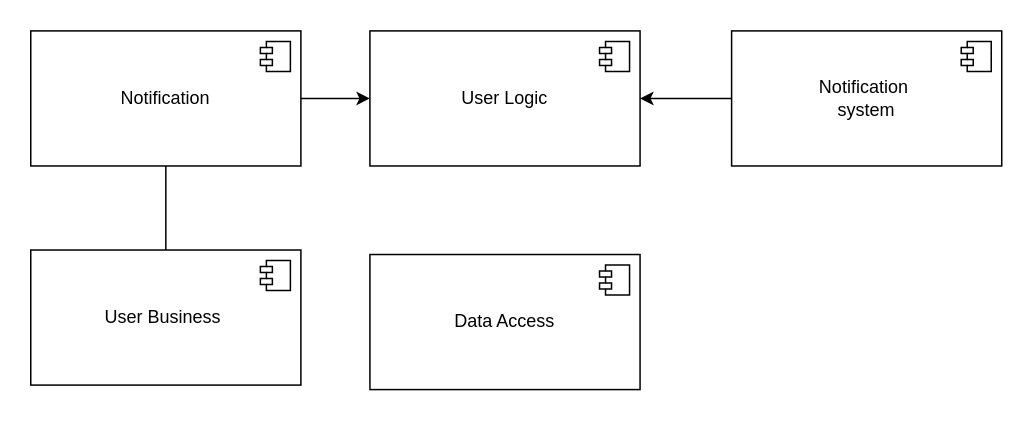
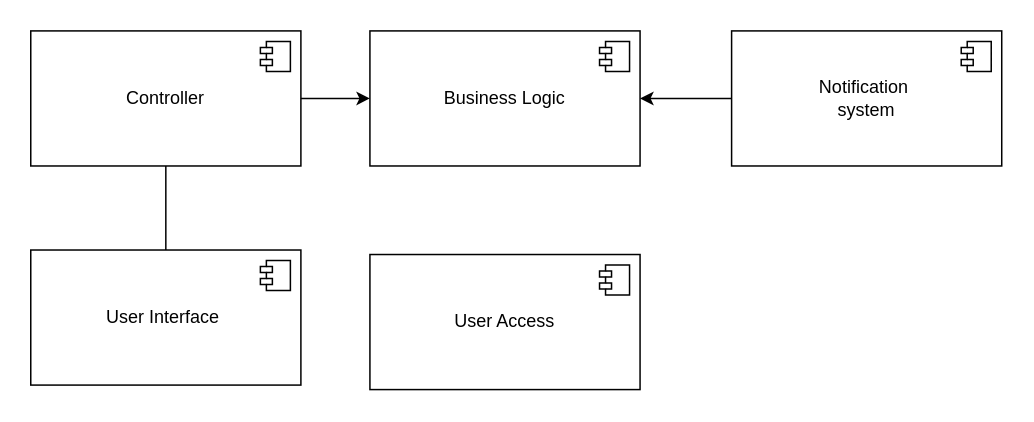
- <mxCell id="11" value="Notification" style="html=1;dropTarget=0;whiteSpace=wrap;" vertex="1" parent="1"><mxGeometry x="20" y="20" width="180" height="90" as="geometry" /></mxCell>
+ <mxCell id="11" value="Controller" style="html=1;dropTarget=0;whiteSpace=wrap;" vertex="1" parent="1"><mxGeometry x="20" y="20" width="180" height="90" as="geometry" /></mxCell>
- <mxCell id="2" value="User Logic" style="html=1;dropTarget=0;whiteSpace=wrap;" vertex="1" parent="1"><mxGeometry x="246" y="20" width="180" height="90" as="geometry" /></mxCell>
+ <mxCell id="2" value="Business Logic" style="html=1;dropTarget=0;whiteSpace=wrap;" vertex="1" parent="1"><mxGeometry x="246" y="20" width="180" height="90" as="geometry" /></mxCell>
- <mxCell id="9" value="User Business&amp;nbsp;" style="html=1;dropTarget=0;whiteSpace=wrap;" vertex="1" parent="1"><mxGeometry x="20" y="166" width="180" height="90" as="geometry" /></mxCell>
+ <mxCell id="9" value="User Interface&amp;nbsp;" style="html=1;dropTarget=0;whiteSpace=wrap;" vertex="1" parent="1"><mxGeometry x="20" y="166" width="180" height="90" as="geometry" /></mxCell>
- <mxCell id="4" value="Data Access" style="html=1;dropTarget=0;whiteSpace=wrap;" vertex="1" parent="1"><mxGeometry x="246" y="169" width="180" height="90" as="geometry" /></mxCell>
+ <mxCell id="4" value="User Access" style="html=1;dropTarget=0;whiteSpace=wrap;" vertex="1" parent="1"><mxGeometry x="246" y="169" width="180" height="90" as="geometry" /></mxCell>
